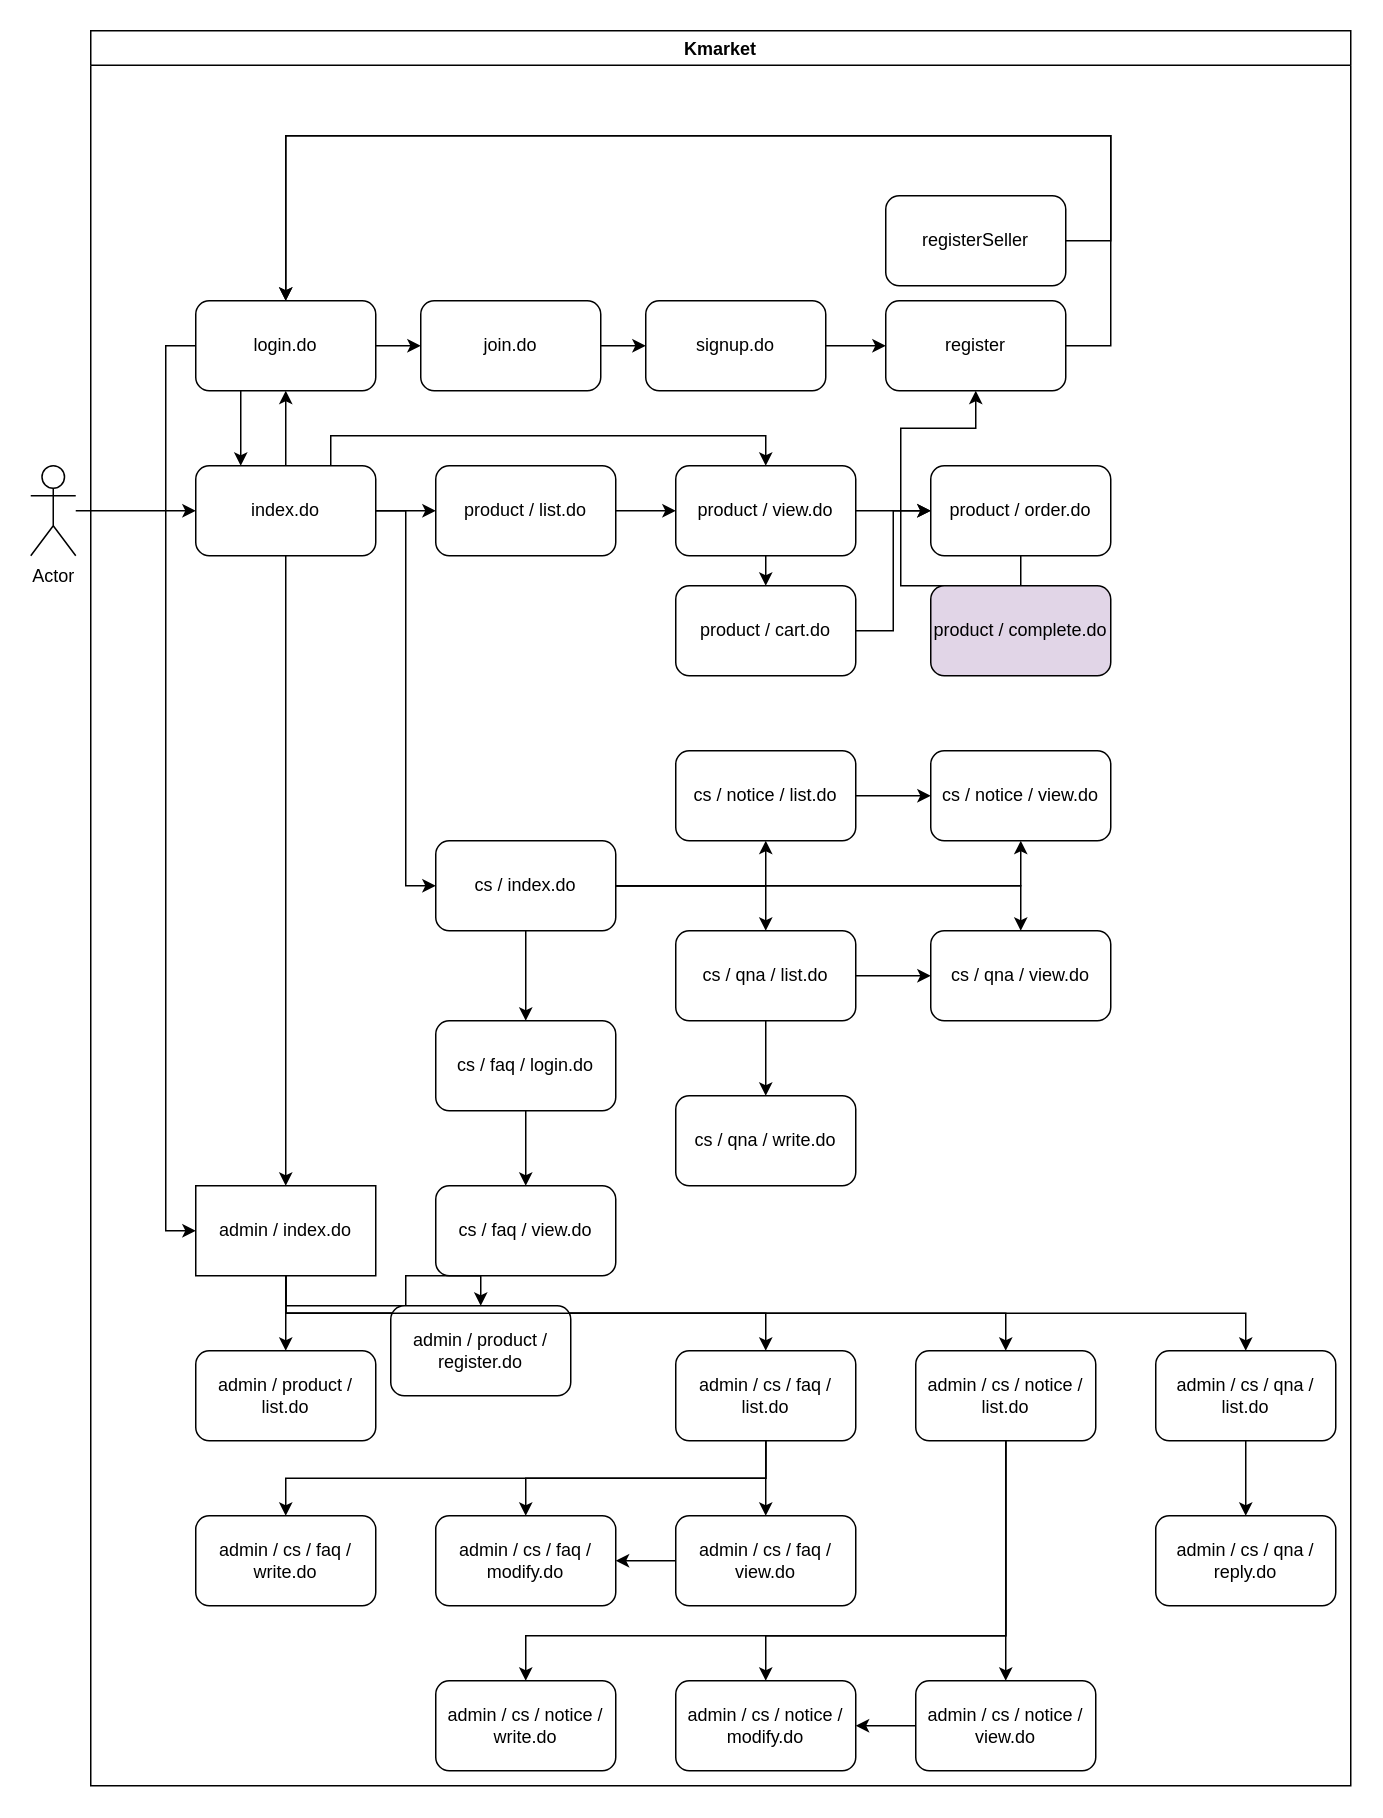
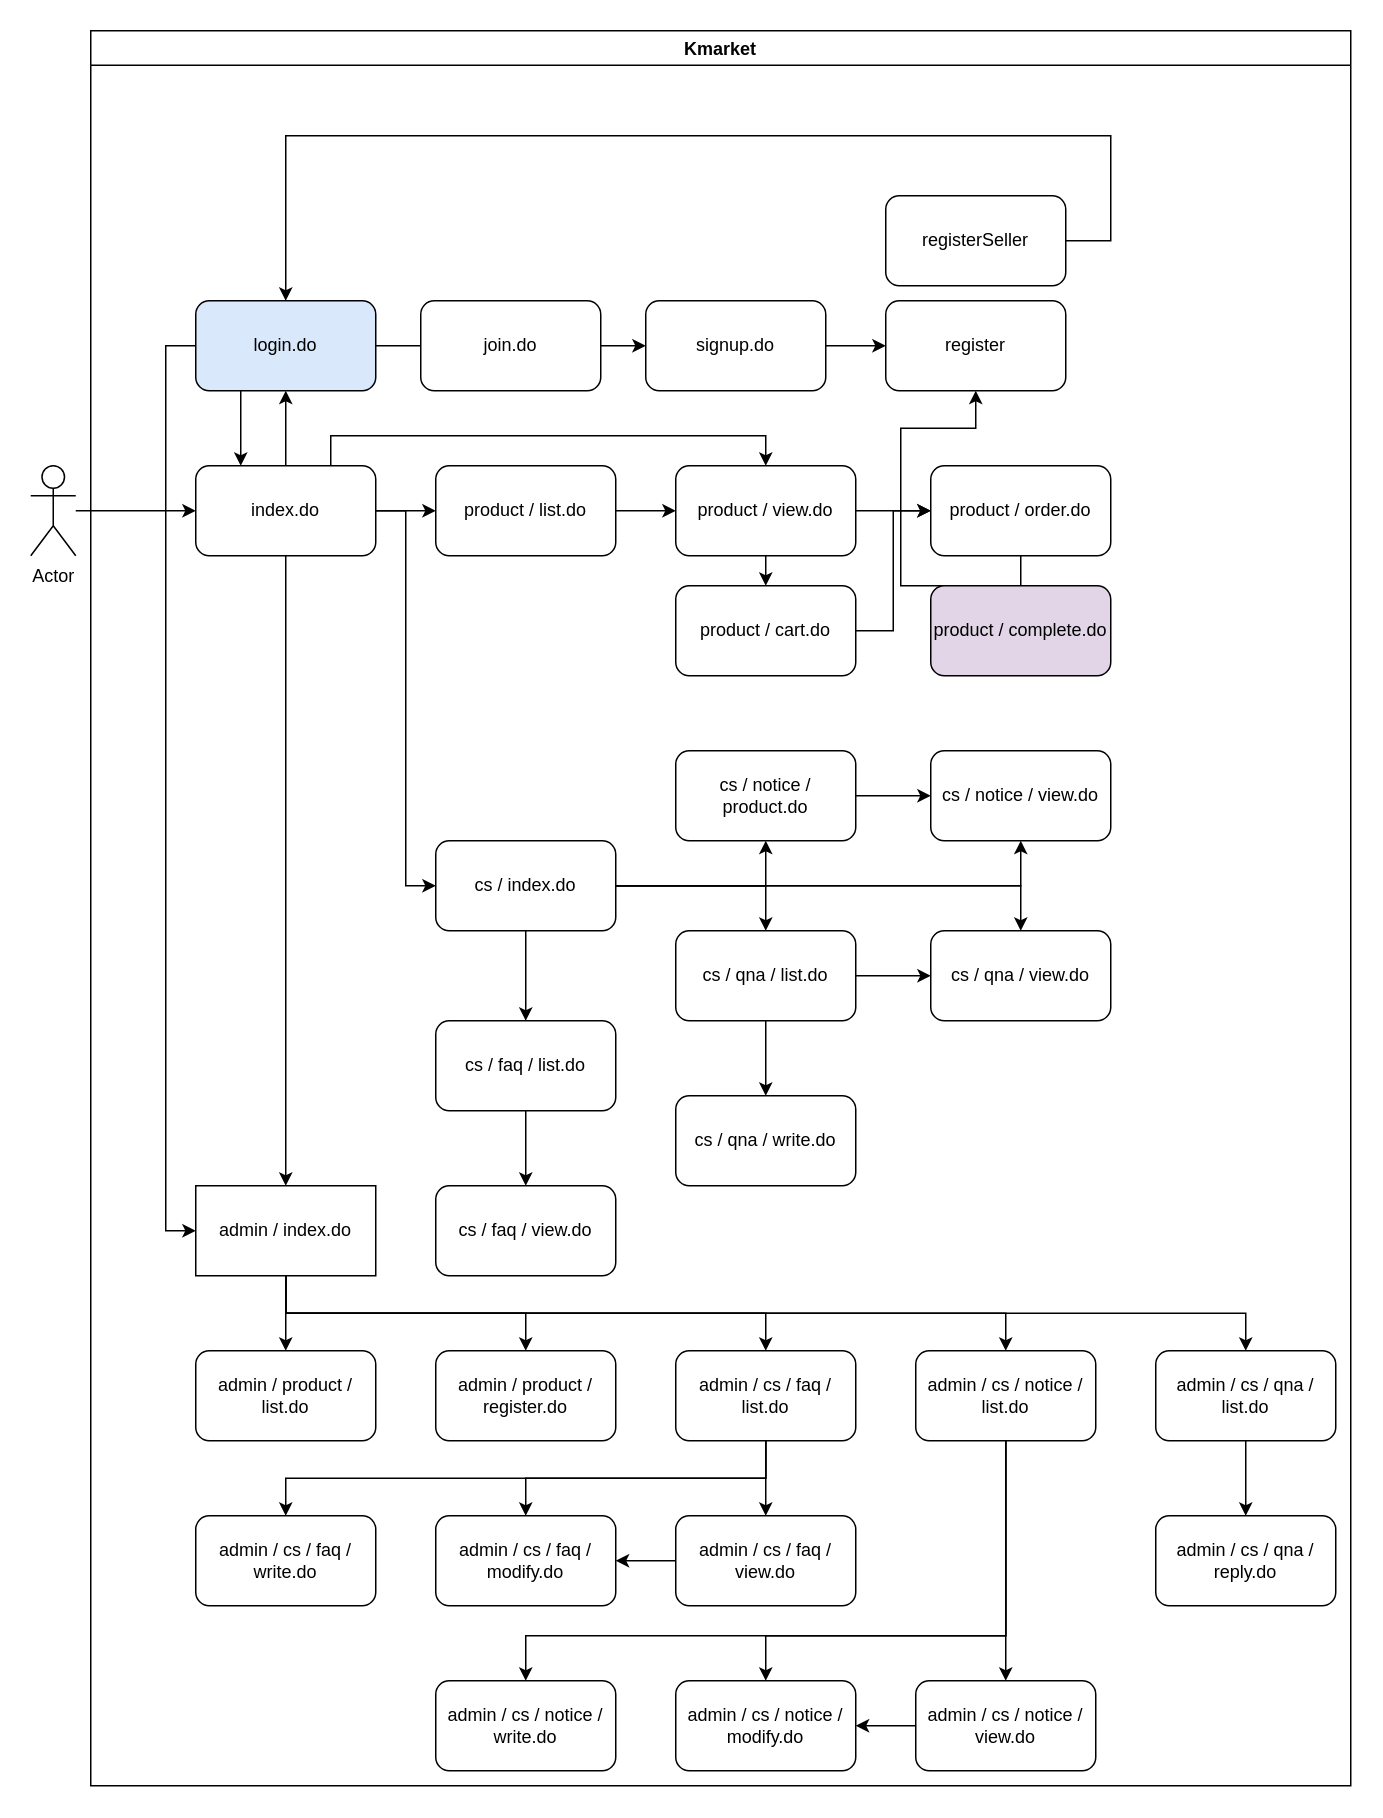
- <mxCell id="17" style="edgeStyle=orthogonalEdgeStyle;rounded=0;orthogonalLoop=1;jettySize=auto;html=1;exitX=1;exitY=0.5;exitDx=0;exitDy=0;entryX=0.5;entryY=0;entryDx=0;entryDy=0;" parent="4" source="18" target="14" edge="1"><mxGeometry relative="1" as="geometry"><Array as="points"><mxPoint x="680" y="210" /><mxPoint x="680" y="70" /><mxPoint x="130" y="70" /></Array></mxGeometry></mxCell>
- <mxCell id="14" value="login.do" style="rounded=1;whiteSpace=wrap;html=1;" parent="4" vertex="1"><mxGeometry x="70" y="180" width="120" height="60" as="geometry" /></mxCell>
+ <mxCell id="14" value="login.do" style="rounded=1;whiteSpace=wrap;html=1;fillColor=#dae8fc;" parent="4" vertex="1"><mxGeometry x="70" y="180" width="120" height="60" as="geometry" /></mxCell>
- <mxCell id="11" style="edgeStyle=orthogonalEdgeStyle;rounded=0;orthogonalLoop=1;jettySize=auto;html=1;exitX=1;exitY=0.5;exitDx=0;exitDy=0;entryX=0;entryY=0.5;entryDx=0;entryDy=0;" parent="4" source="14" target="56" edge="1"><mxGeometry relative="1" as="geometry" /></mxCell>
+ <mxCell id="11" style="edgeStyle=orthogonalEdgeStyle;rounded=0;orthogonalLoop=1;jettySize=auto;html=1;exitX=1;exitY=0.5;exitDx=0;exitDy=0;entryX=0;entryY=0.5;entryDx=0;entryDy=0;endArrow=none;" parent="4" source="14" target="56" edge="1"><mxGeometry relative="1" as="geometry" /></mxCell>
- <mxCell id="41" value="cs / notice / list.do" style="rounded=1;whiteSpace=wrap;html=1;" parent="4" vertex="1"><mxGeometry x="390" y="480" width="120" height="60" as="geometry" /></mxCell>
+ <mxCell id="41" value="cs / notice / product.do" style="rounded=1;whiteSpace=wrap;html=1;" parent="4" vertex="1"><mxGeometry x="390" y="480" width="120" height="60" as="geometry" /></mxCell>
- <mxCell id="43" value="cs / faq / login.do" style="rounded=1;whiteSpace=wrap;html=1;" parent="4" vertex="1"><mxGeometry x="230" y="660" width="120" height="60" as="geometry" /></mxCell>
+ <mxCell id="43" value="cs / faq / list.do" style="rounded=1;whiteSpace=wrap;html=1;" parent="4" vertex="1"><mxGeometry x="230" y="660" width="120" height="60" as="geometry" /></mxCell>
- <mxCell id="52" value="admin / product / register.do" style="rounded=1;whiteSpace=wrap;html=1;" parent="4" vertex="1"><mxGeometry x="200" y="850" width="120" height="60" as="geometry" /></mxCell>
+ <mxCell id="52" value="admin / product / register.do" style="rounded=1;whiteSpace=wrap;html=1;" parent="4" vertex="1"><mxGeometry x="230" y="880" width="120" height="60" as="geometry" /></mxCell>
